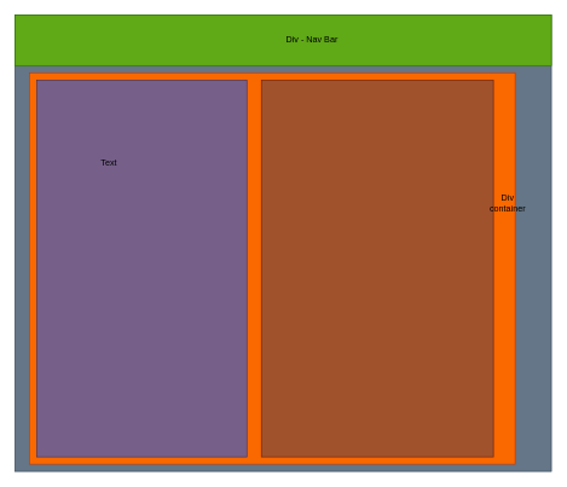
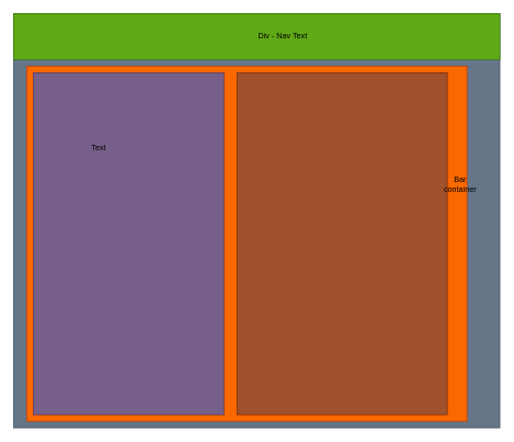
- <mxCell id="7" value="Div - Nav Bar" style="text;html=1;strokeColor=none;fillColor=none;align=center;verticalAlign=middle;whiteSpace=wrap;rounded=0;" parent="1" vertex="1"><mxGeometry x="370" y="45" width="120" height="20" as="geometry" /></mxCell>
+ <mxCell id="7" value="Div - Nav Text" style="text;html=1;strokeColor=none;fillColor=none;align=center;verticalAlign=middle;whiteSpace=wrap;rounded=0;" parent="1" vertex="1"><mxGeometry x="370" y="45" width="120" height="20" as="geometry" /></mxCell>
- <mxCell id="8" value="Div container" style="text;html=1;strokeColor=none;fillColor=none;align=center;verticalAlign=middle;whiteSpace=wrap;rounded=0;" parent="1" vertex="1"><mxGeometry x="680" y="270" width="40" height="20" as="geometry" /></mxCell>
+ <mxCell id="8" value="Bar container" style="text;html=1;strokeColor=none;fillColor=none;align=center;verticalAlign=middle;whiteSpace=wrap;rounded=0;" parent="1" vertex="1"><mxGeometry x="680" y="270" width="40" height="20" as="geometry" /></mxCell>
